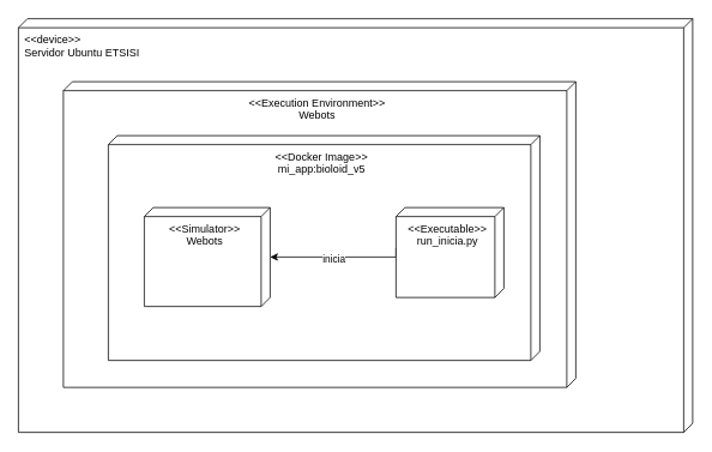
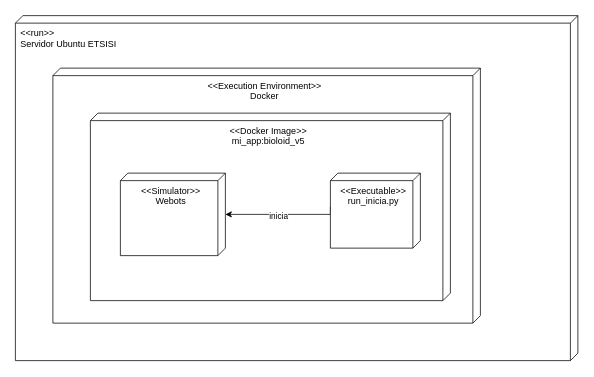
- <mxCell id="2" value="&amp;lt;&amp;lt;device&amp;gt;&amp;gt;&lt;div&gt;Servidor Ubuntu ETSISI&lt;/div&gt;" style="verticalAlign=top;align=left;shape=cube;size=10;direction=south;fontStyle=0;html=1;boundedLbl=1;spacingLeft=5;whiteSpace=wrap;" vertex="1" parent="1"><mxGeometry x="20" y="20" width="750" height="460" as="geometry" /></mxCell>
+ <mxCell id="2" value="&amp;lt;&amp;lt;run&amp;gt;&amp;gt;&lt;div&gt;Servidor Ubuntu ETSISI&lt;/div&gt;" style="verticalAlign=top;align=left;shape=cube;size=10;direction=south;fontStyle=0;html=1;boundedLbl=1;spacingLeft=5;whiteSpace=wrap;" vertex="1" parent="1"><mxGeometry x="20" y="20" width="750" height="460" as="geometry" /></mxCell>
- <mxCell id="3" value="&amp;lt;&amp;lt;Execution Environment&amp;gt;&amp;gt;&lt;div&gt;Webots&lt;/div&gt;" style="verticalAlign=top;align=center;shape=cube;size=10;direction=south;html=1;boundedLbl=1;spacingLeft=5;whiteSpace=wrap;" vertex="1" parent="2"><mxGeometry x="50" y="70" width="570" height="340" as="geometry" /></mxCell>
+ <mxCell id="3" value="&amp;lt;&amp;lt;Execution Environment&amp;gt;&amp;gt;&lt;div&gt;Docker&lt;/div&gt;" style="verticalAlign=top;align=center;shape=cube;size=10;direction=south;html=1;boundedLbl=1;spacingLeft=5;whiteSpace=wrap;" vertex="1" parent="2"><mxGeometry x="50" y="70" width="570" height="340" as="geometry" /></mxCell>
